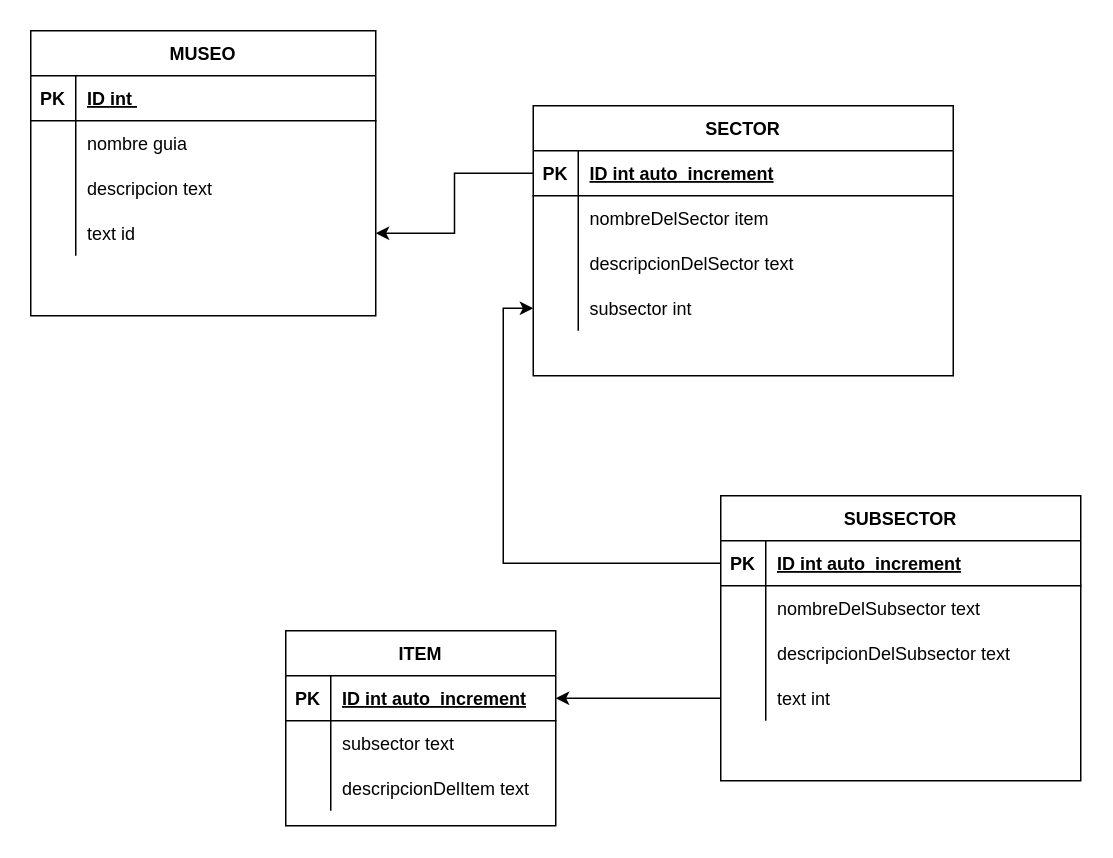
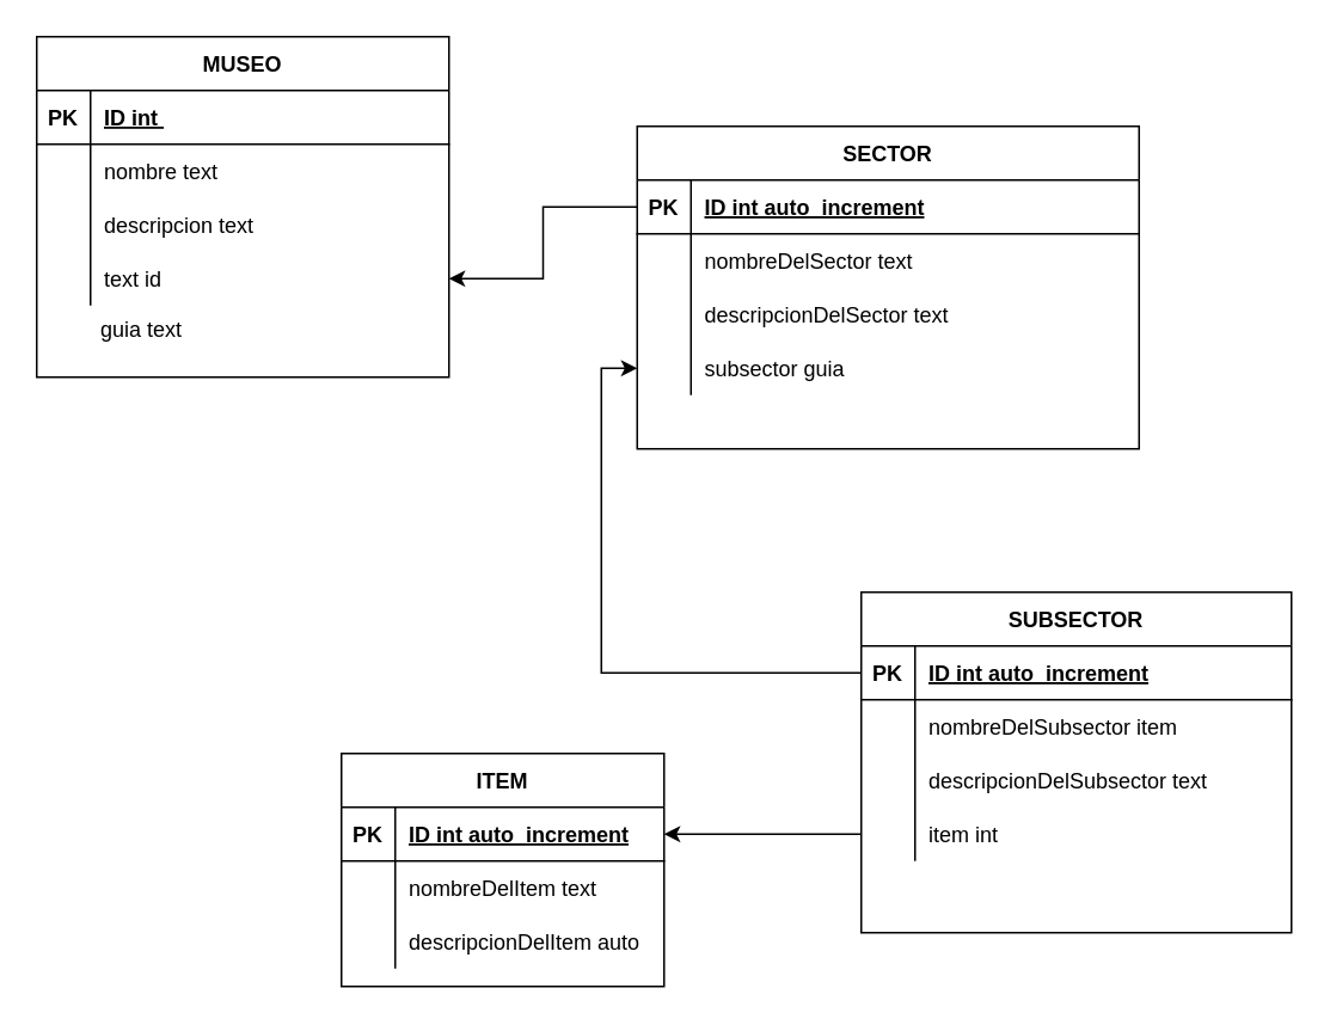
- <mxCell id="8" value="nombre guia" style="shape=partialRectangle;connectable=0;fillColor=none;top=0;left=0;bottom=0;right=0;align=left;spacingLeft=6;overflow=hidden;" parent="6" vertex="1"><mxGeometry x="30" width="200" height="30" as="geometry"><mxRectangle width="200" height="30" as="alternateBounds" /></mxGeometry></mxCell>
+ <mxCell id="8" value="nombre text" style="shape=partialRectangle;connectable=0;fillColor=none;top=0;left=0;bottom=0;right=0;align=left;spacingLeft=6;overflow=hidden;" parent="6" vertex="1"><mxGeometry x="30" width="200" height="30" as="geometry"><mxRectangle width="200" height="30" as="alternateBounds" /></mxGeometry></mxCell>
- <mxCell id="21" value="nombreDelSector item" style="shape=partialRectangle;connectable=0;fillColor=none;top=0;left=0;bottom=0;right=0;align=left;spacingLeft=6;overflow=hidden;" parent="19" vertex="1"><mxGeometry x="30" width="250" height="30" as="geometry"><mxRectangle width="250" height="30" as="alternateBounds" /></mxGeometry></mxCell>
+ <mxCell id="21" value="nombreDelSector text" style="shape=partialRectangle;connectable=0;fillColor=none;top=0;left=0;bottom=0;right=0;align=left;spacingLeft=6;overflow=hidden;" parent="19" vertex="1"><mxGeometry x="30" width="250" height="30" as="geometry"><mxRectangle width="250" height="30" as="alternateBounds" /></mxGeometry></mxCell>
+ <mxCell id="54" value="guia text" style="text;strokeColor=none;fillColor=none;spacingLeft=4;spacingRight=4;overflow=hidden;rotatable=0;points=[[0,0.5],[1,0.5]];portConstraint=eastwest;fontSize=12;shadow=0;" parent="1" vertex="1"><mxGeometry x="50" y="170" width="150" height="30" as="geometry" /></mxCell>
- <mxCell id="27" value="subsector int" style="shape=partialRectangle;connectable=0;fillColor=none;top=0;left=0;bottom=0;right=0;align=left;spacingLeft=6;overflow=hidden;" parent="25" vertex="1"><mxGeometry x="30" width="250" height="30" as="geometry"><mxRectangle width="250" height="30" as="alternateBounds" /></mxGeometry></mxCell>
+ <mxCell id="27" value="subsector guia" style="shape=partialRectangle;connectable=0;fillColor=none;top=0;left=0;bottom=0;right=0;align=left;spacingLeft=6;overflow=hidden;" parent="25" vertex="1"><mxGeometry x="30" width="250" height="30" as="geometry"><mxRectangle width="250" height="30" as="alternateBounds" /></mxGeometry></mxCell>
- <mxCell id="34" value="nombreDelSubsector text" style="shape=partialRectangle;connectable=0;fillColor=none;top=0;left=0;bottom=0;right=0;align=left;spacingLeft=6;overflow=hidden;" parent="32" vertex="1"><mxGeometry x="30" width="210" height="30" as="geometry"><mxRectangle width="210" height="30" as="alternateBounds" /></mxGeometry></mxCell>
+ <mxCell id="34" value="nombreDelSubsector item" style="shape=partialRectangle;connectable=0;fillColor=none;top=0;left=0;bottom=0;right=0;align=left;spacingLeft=6;overflow=hidden;" parent="32" vertex="1"><mxGeometry x="30" width="210" height="30" as="geometry"><mxRectangle width="210" height="30" as="alternateBounds" /></mxGeometry></mxCell>
- <mxCell id="40" value="text int" style="shape=partialRectangle;connectable=0;fillColor=none;top=0;left=0;bottom=0;right=0;align=left;spacingLeft=6;overflow=hidden;" parent="38" vertex="1"><mxGeometry x="30" width="210" height="30" as="geometry"><mxRectangle width="210" height="30" as="alternateBounds" /></mxGeometry></mxCell>
+ <mxCell id="40" value="item int" style="shape=partialRectangle;connectable=0;fillColor=none;top=0;left=0;bottom=0;right=0;align=left;spacingLeft=6;overflow=hidden;" parent="38" vertex="1"><mxGeometry x="30" width="210" height="30" as="geometry"><mxRectangle width="210" height="30" as="alternateBounds" /></mxGeometry></mxCell>
- <mxCell id="47" value="subsector text" style="shape=partialRectangle;connectable=0;fillColor=none;top=0;left=0;bottom=0;right=0;align=left;spacingLeft=6;overflow=hidden;" parent="45" vertex="1"><mxGeometry x="30" width="150" height="30" as="geometry"><mxRectangle width="150" height="30" as="alternateBounds" /></mxGeometry></mxCell>
+ <mxCell id="47" value="nombreDelItem text" style="shape=partialRectangle;connectable=0;fillColor=none;top=0;left=0;bottom=0;right=0;align=left;spacingLeft=6;overflow=hidden;" parent="45" vertex="1"><mxGeometry x="30" width="150" height="30" as="geometry"><mxRectangle width="150" height="30" as="alternateBounds" /></mxGeometry></mxCell>
- <mxCell id="50" value="descripcionDelItem text" style="shape=partialRectangle;connectable=0;fillColor=none;top=0;left=0;bottom=0;right=0;align=left;spacingLeft=6;overflow=hidden;" parent="48" vertex="1"><mxGeometry x="30" width="150" height="30" as="geometry"><mxRectangle width="150" height="30" as="alternateBounds" /></mxGeometry></mxCell>
+ <mxCell id="50" value="descripcionDelItem auto" style="shape=partialRectangle;connectable=0;fillColor=none;top=0;left=0;bottom=0;right=0;align=left;spacingLeft=6;overflow=hidden;" parent="48" vertex="1"><mxGeometry x="30" width="150" height="30" as="geometry"><mxRectangle width="150" height="30" as="alternateBounds" /></mxGeometry></mxCell>
